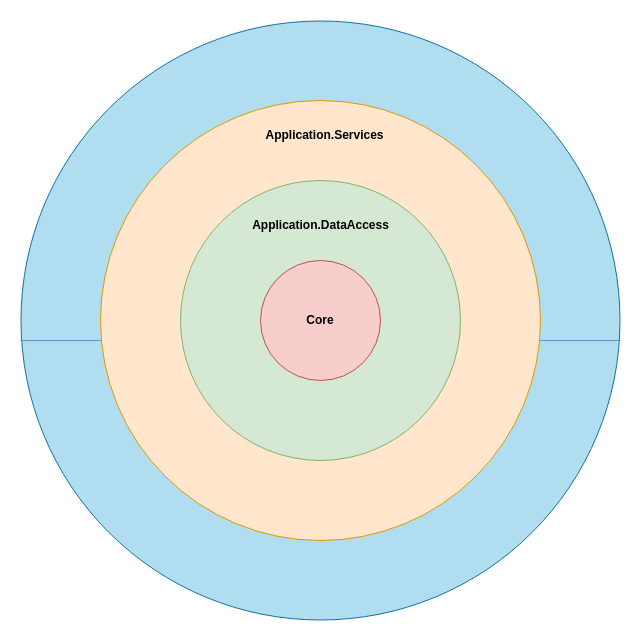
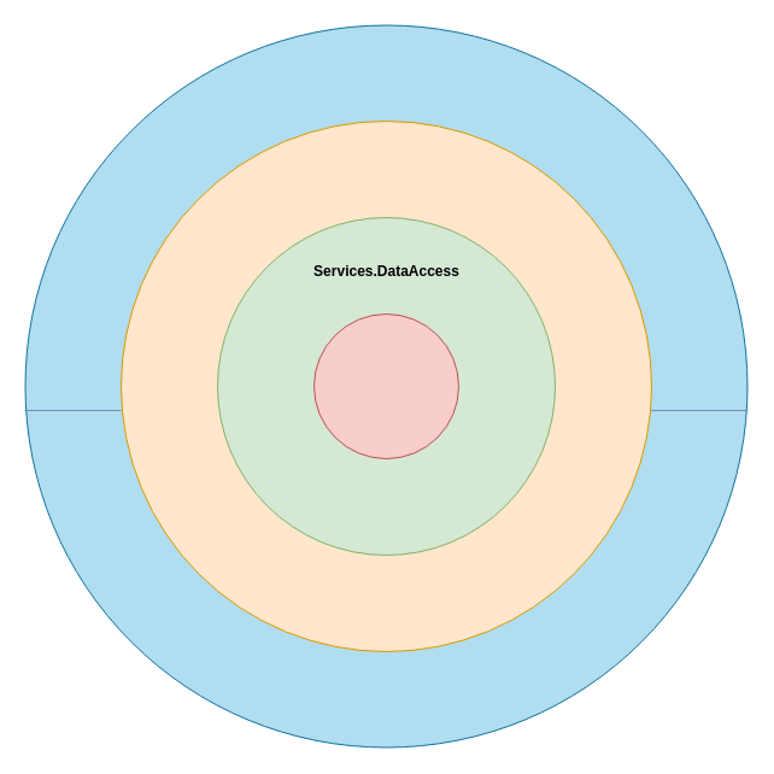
- <mxCell id="8" value="Application.Services" style="text;html=1;strokeColor=none;fillColor=none;align=center;verticalAlign=middle;whiteSpace=wrap;rounded=0;fontStyle=1" parent="1" vertex="1"><mxGeometry x="247" y="120" width="155" height="30" as="geometry" /></mxCell>
- <mxCell id="6" value="Application.DataAccess" style="text;html=1;strokeColor=none;fillColor=none;align=center;verticalAlign=middle;whiteSpace=wrap;rounded=0;fontStyle=1" parent="1" vertex="1"><mxGeometry x="242.5" y="210" width="155" height="30" as="geometry" /></mxCell>
+ <mxCell id="6" value="Services.DataAccess" style="text;html=1;strokeColor=none;fillColor=none;align=center;verticalAlign=middle;whiteSpace=wrap;rounded=0;fontStyle=1" parent="1" vertex="1"><mxGeometry x="242.5" y="210" width="155" height="30" as="geometry" /></mxCell>
- <mxCell id="7" value="Core" style="text;html=1;strokeColor=none;fillColor=none;align=center;verticalAlign=middle;whiteSpace=wrap;rounded=0;fontStyle=1" parent="1" vertex="1"><mxGeometry x="290" y="305" width="60" height="30" as="geometry" /></mxCell>
